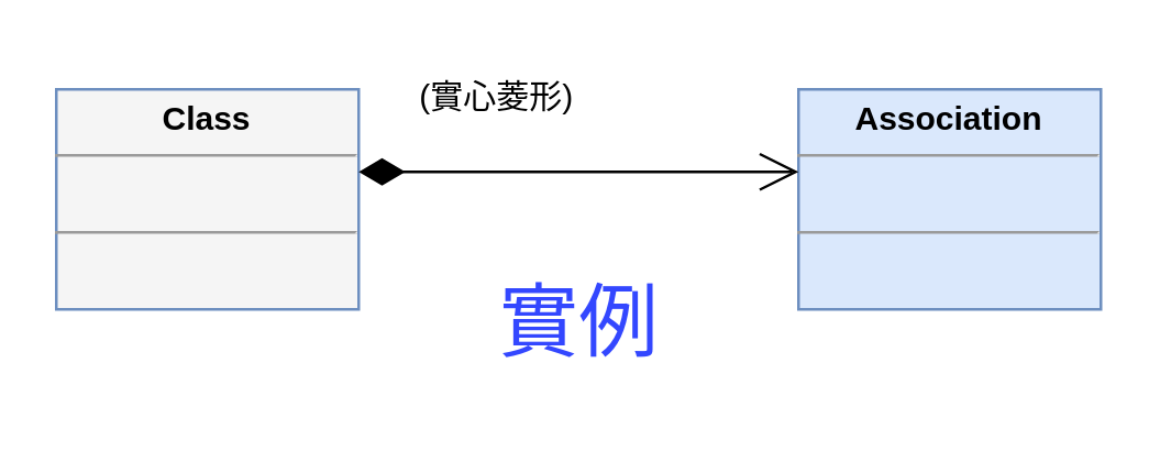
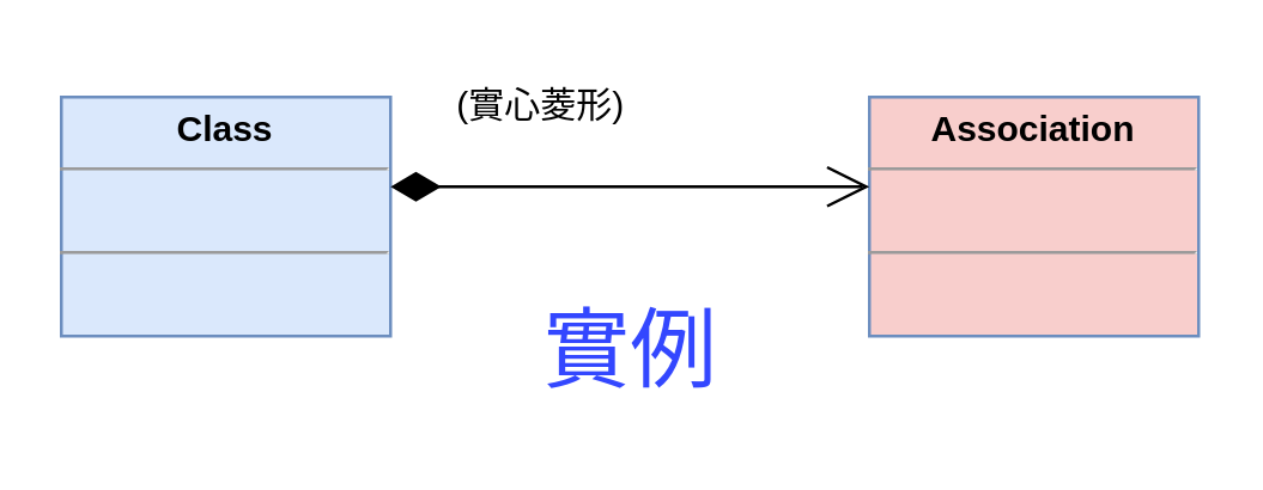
- <mxCell id="2" value="&lt;p style=&quot;margin:0px;margin-top:4px;text-align:center;&quot;&gt;&lt;b&gt;Class&lt;/b&gt;&lt;/p&gt;&lt;hr size=&quot;1&quot;&gt;&lt;p style=&quot;margin:0px;margin-left:4px;&quot;&gt;&lt;br&gt;&lt;/p&gt;&lt;hr size=&quot;1&quot;&gt;&lt;p style=&quot;margin:0px;margin-left:4px;&quot;&gt;&lt;br&gt;&lt;/p&gt;" style="verticalAlign=top;align=left;overflow=fill;fontSize=12;fontFamily=Helvetica;html=1;whiteSpace=wrap;fillColor=#f5f5f5;strokeColor=#6c8ebf;" vertex="1" parent="1"><mxGeometry x="20" y="32" width="110" height="80" as="geometry" /></mxCell>
+ <mxCell id="2" value="&lt;p style=&quot;margin:0px;margin-top:4px;text-align:center;&quot;&gt;&lt;b&gt;Class&lt;/b&gt;&lt;/p&gt;&lt;hr size=&quot;1&quot;&gt;&lt;p style=&quot;margin:0px;margin-left:4px;&quot;&gt;&lt;br&gt;&lt;/p&gt;&lt;hr size=&quot;1&quot;&gt;&lt;p style=&quot;margin:0px;margin-left:4px;&quot;&gt;&lt;br&gt;&lt;/p&gt;" style="verticalAlign=top;align=left;overflow=fill;fontSize=12;fontFamily=Helvetica;html=1;whiteSpace=wrap;fillColor=#dae8fc;strokeColor=#6c8ebf;" vertex="1" parent="1"><mxGeometry x="20" y="32" width="110" height="80" as="geometry" /></mxCell>
- <mxCell id="3" value="&lt;p style=&quot;margin:0px;margin-top:4px;text-align:center;&quot;&gt;&lt;b&gt;Association&lt;/b&gt;&lt;/p&gt;&lt;hr size=&quot;1&quot;&gt;&lt;p style=&quot;margin:0px;margin-left:4px;&quot;&gt;&lt;br&gt;&lt;/p&gt;&lt;hr size=&quot;1&quot;&gt;&lt;p style=&quot;margin:0px;margin-left:4px;&quot;&gt;&lt;br&gt;&lt;/p&gt;" style="verticalAlign=top;align=left;overflow=fill;fontSize=12;fontFamily=Helvetica;html=1;whiteSpace=wrap;fillColor=#dae8fc;strokeColor=#6c8ebf;" vertex="1" parent="1"><mxGeometry x="290" y="32" width="110" height="80" as="geometry" /></mxCell>
+ <mxCell id="3" value="&lt;p style=&quot;margin:0px;margin-top:4px;text-align:center;&quot;&gt;&lt;b&gt;Association&lt;/b&gt;&lt;/p&gt;&lt;hr size=&quot;1&quot;&gt;&lt;p style=&quot;margin:0px;margin-left:4px;&quot;&gt;&lt;br&gt;&lt;/p&gt;&lt;hr size=&quot;1&quot;&gt;&lt;p style=&quot;margin:0px;margin-left:4px;&quot;&gt;&lt;br&gt;&lt;/p&gt;" style="verticalAlign=top;align=left;overflow=fill;fontSize=12;fontFamily=Helvetica;html=1;whiteSpace=wrap;fillColor=#f8cecc;strokeColor=#6c8ebf;" vertex="1" parent="1"><mxGeometry x="290" y="32" width="110" height="80" as="geometry" /></mxCell>
